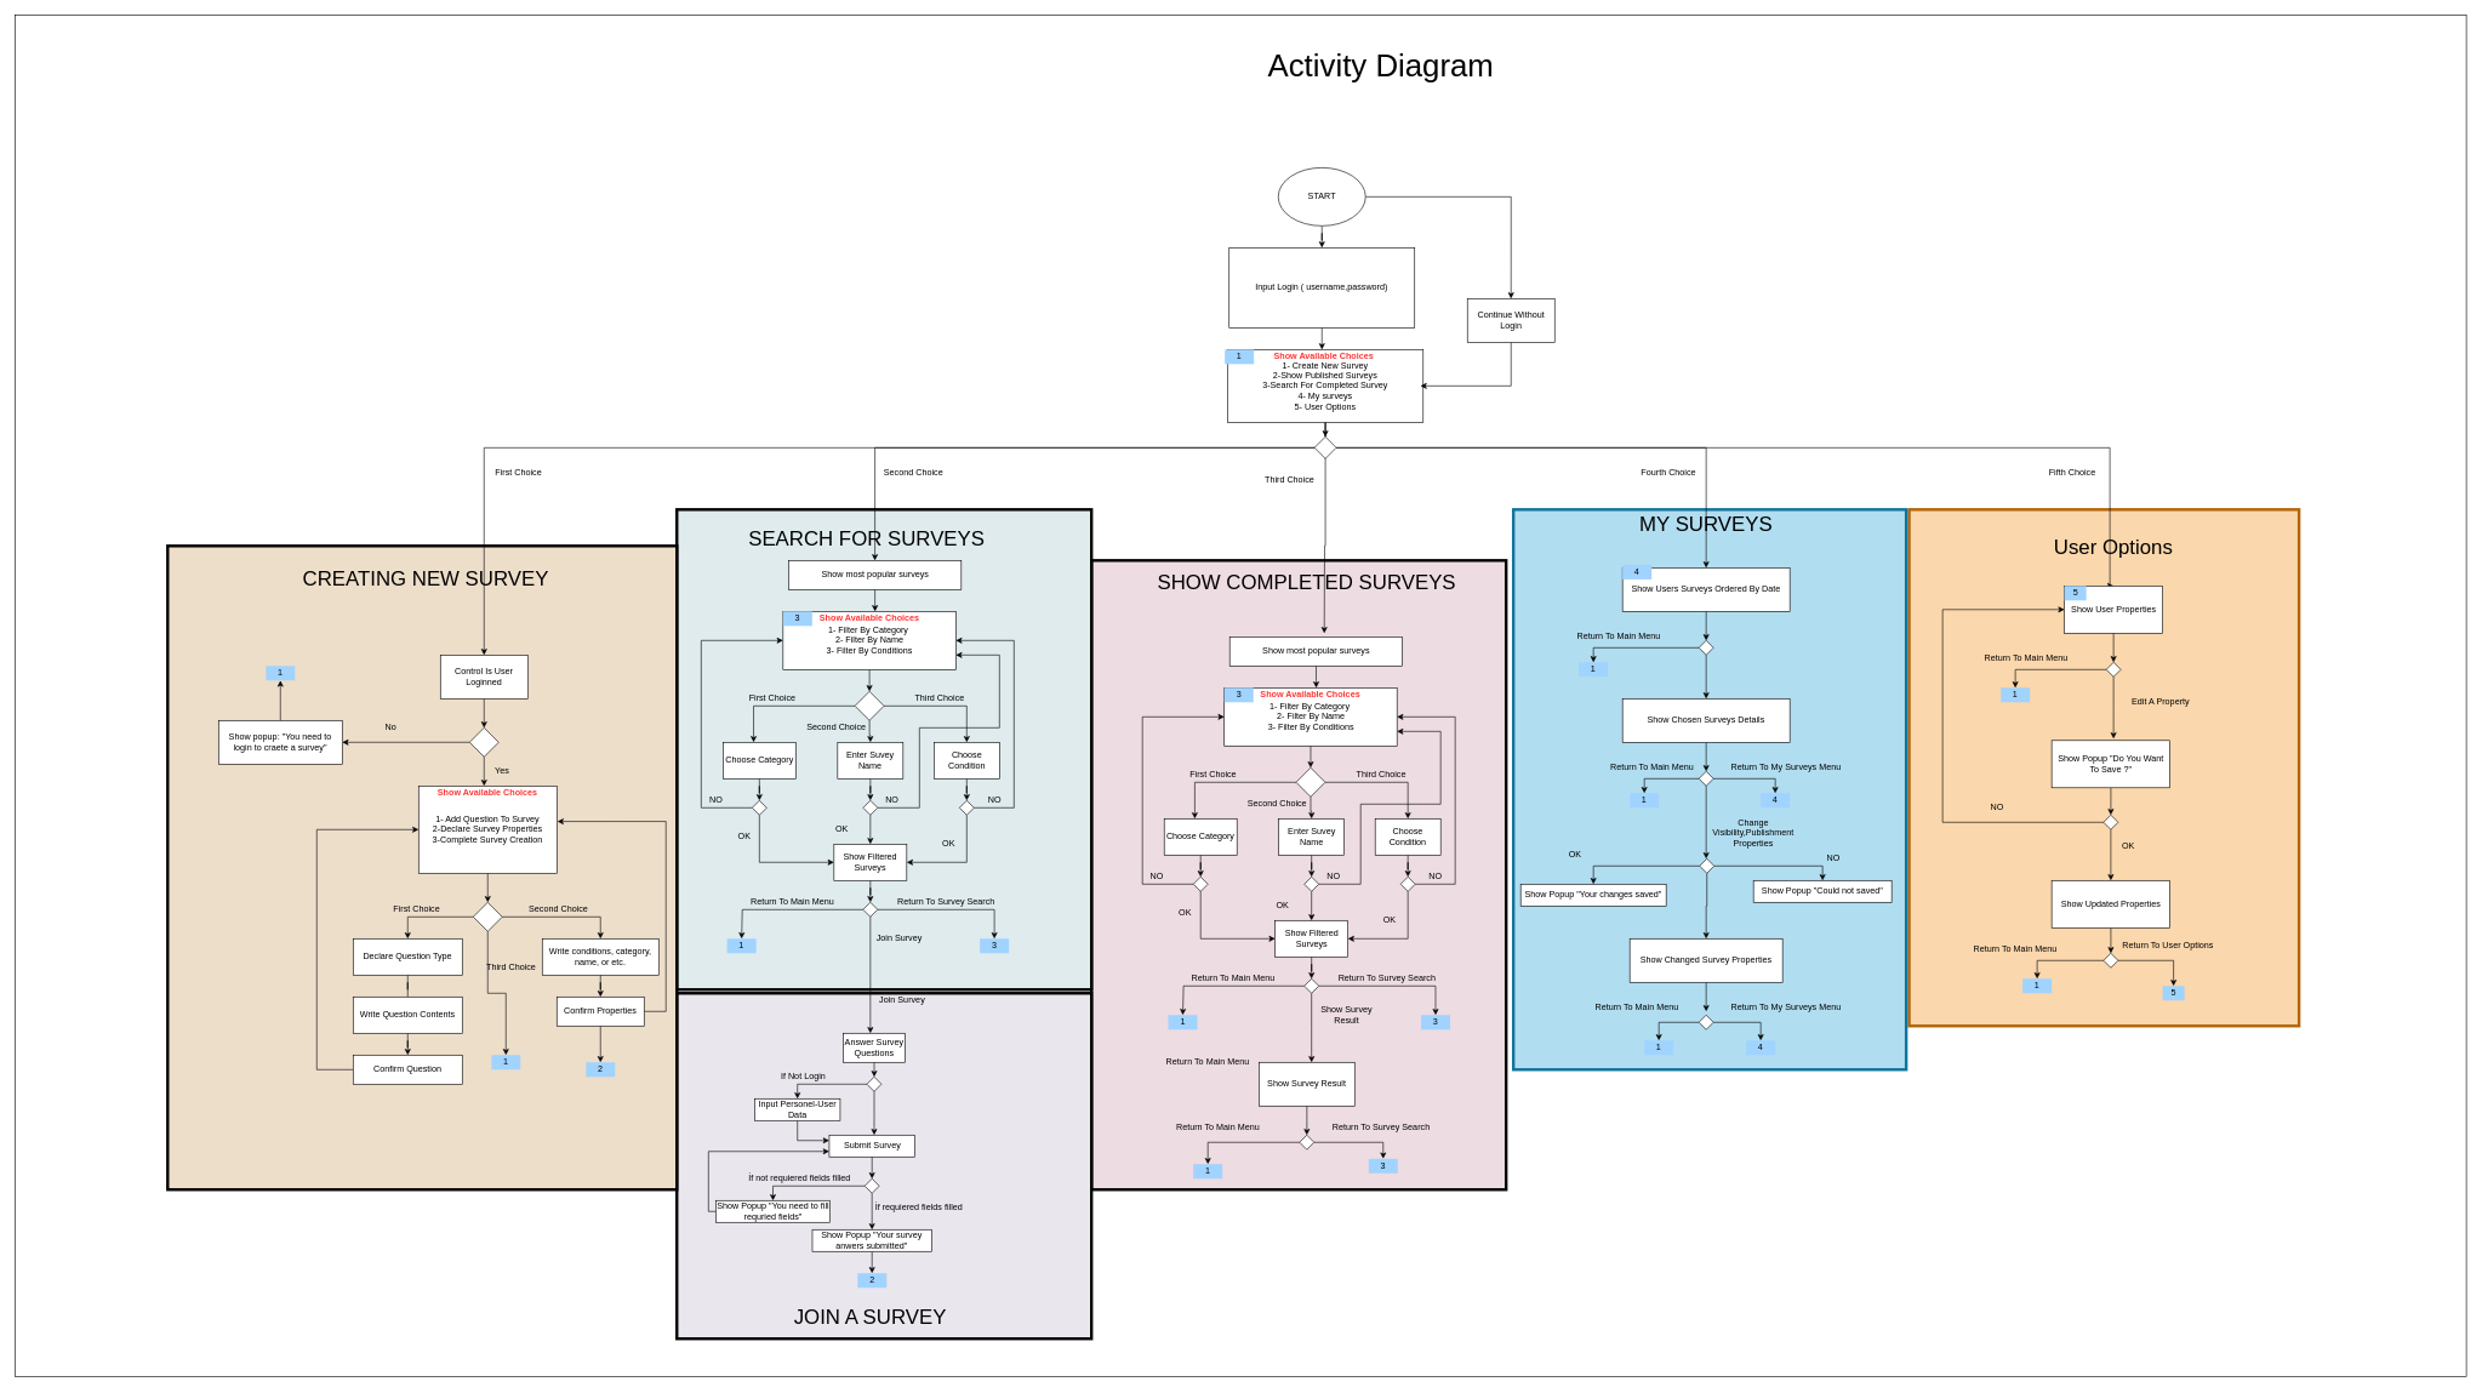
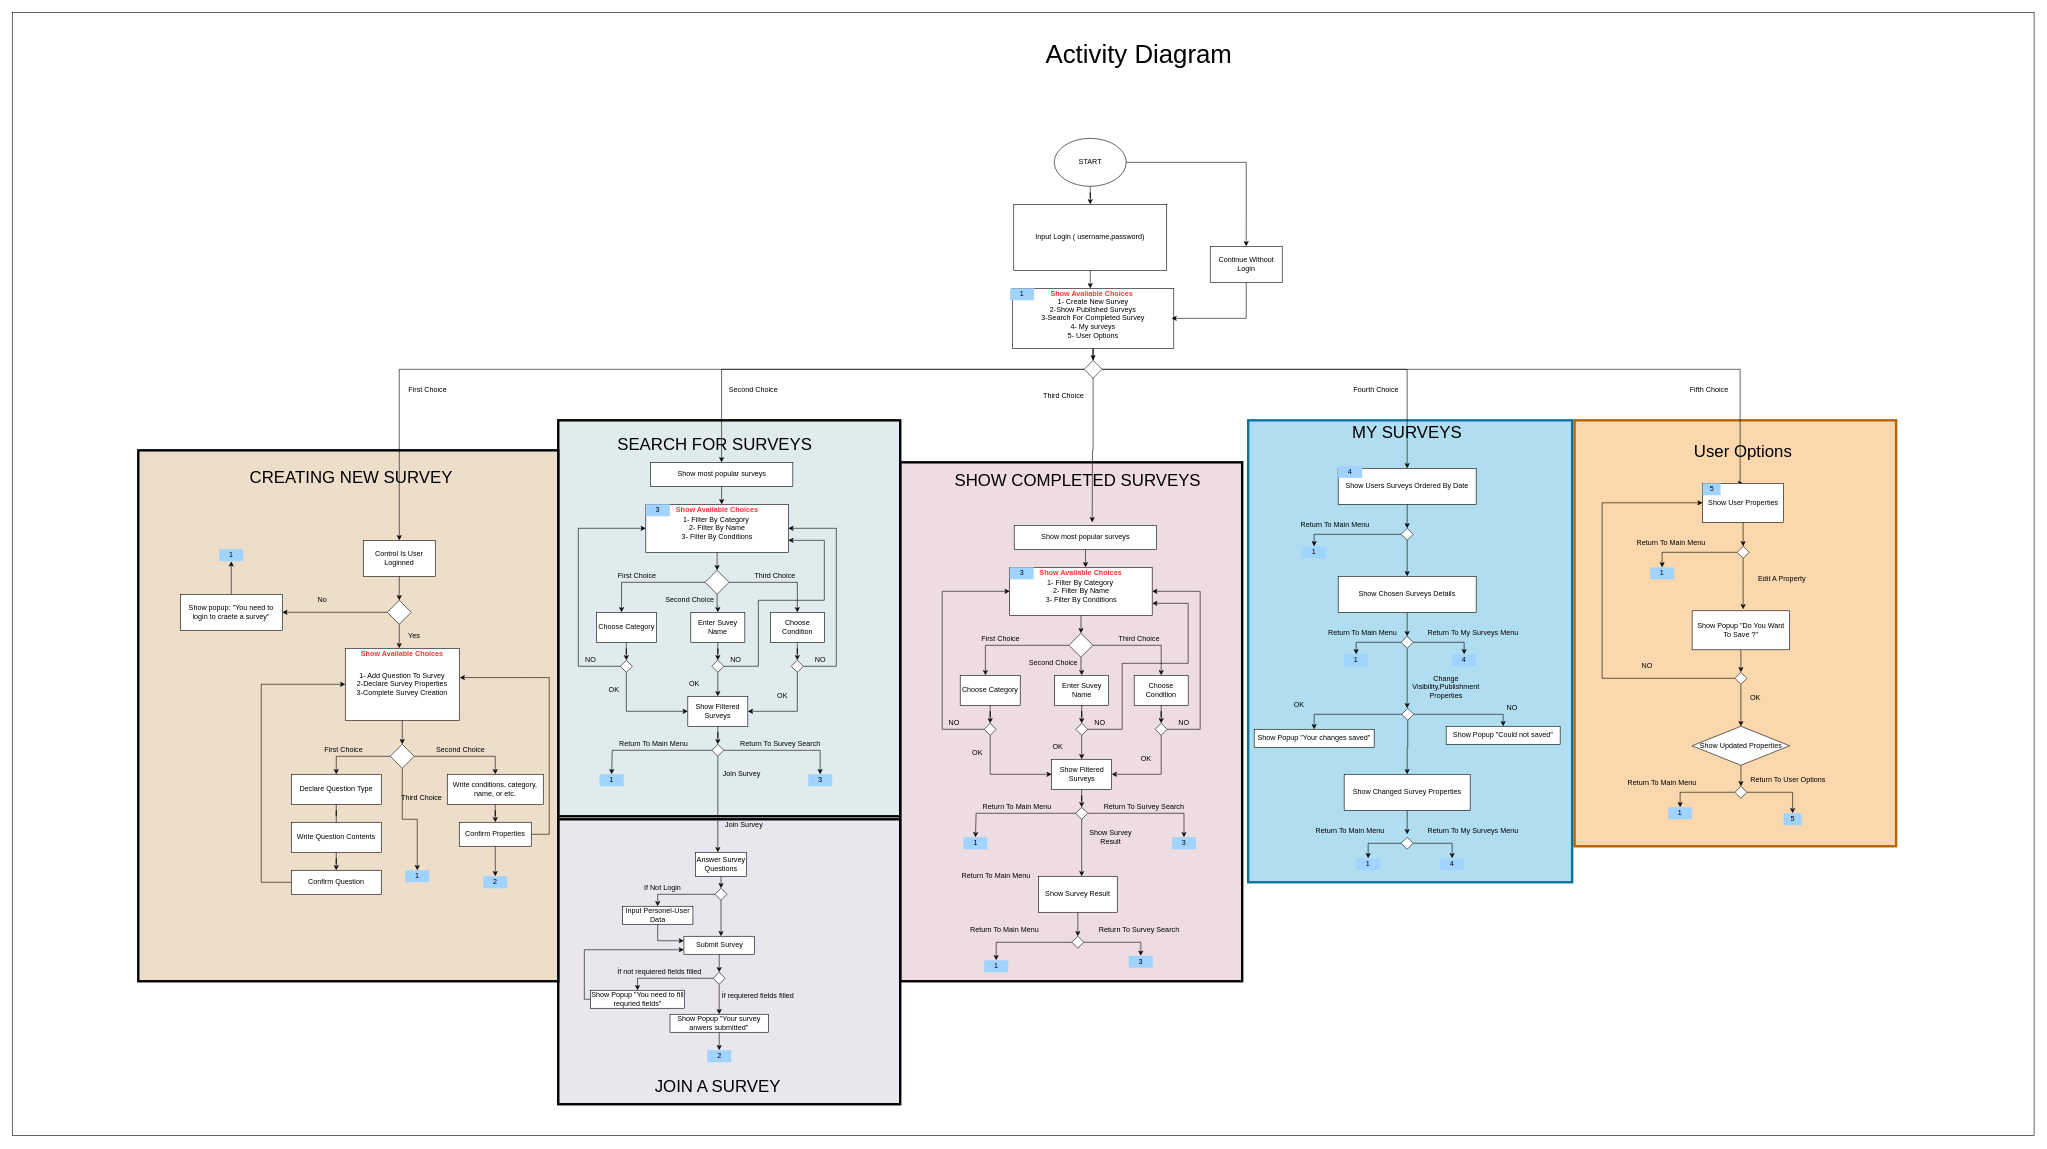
- <mxCell id="242" value="Show Updated Properties" style="rounded=0;whiteSpace=wrap;html=1;" parent="1" vertex="1"><mxGeometry x="2820" y="1210" width="162.5" height="65" as="geometry" /></mxCell>
+ <mxCell id="242" value="Show Updated Properties" style="rhombus;whiteSpace=wrap;html=1;" parent="1" vertex="1"><mxGeometry x="2820" y="1210" width="162.5" height="65" as="geometry" /></mxCell>
